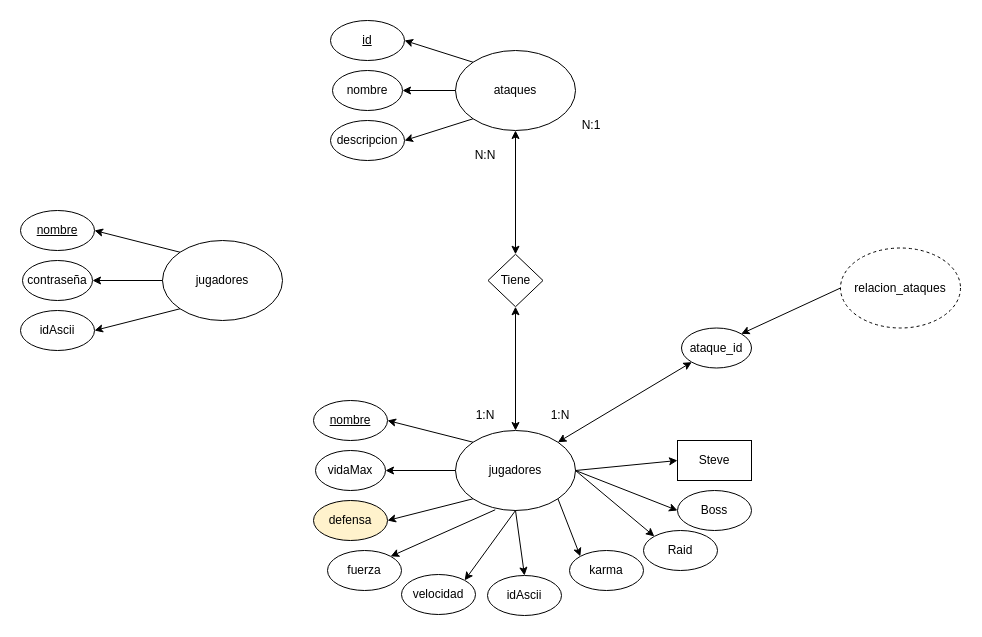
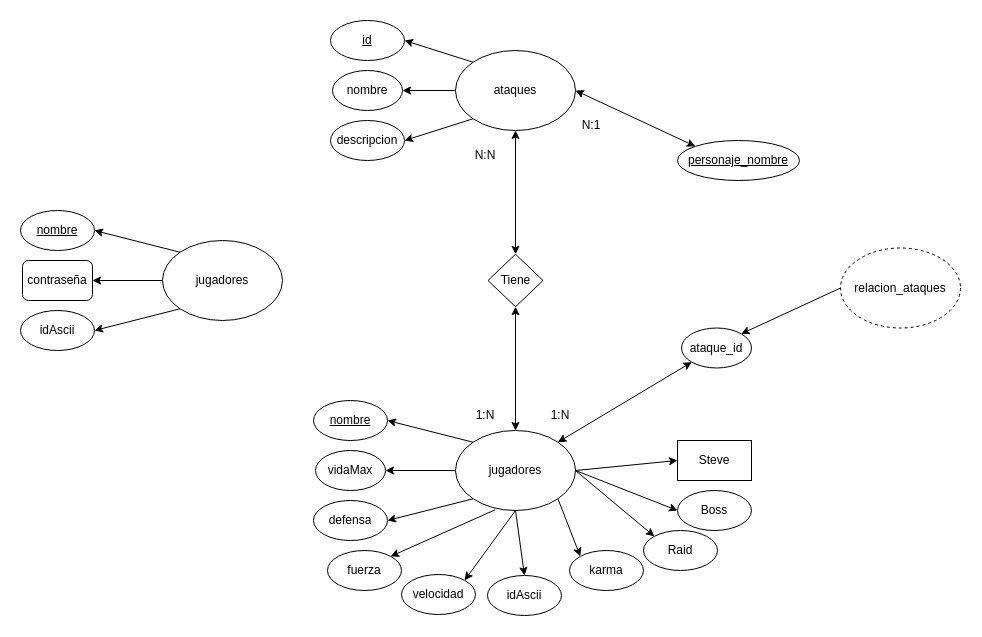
+ <mxCell id="44" value="" style="endArrow=classic;startArrow=classic;html=1;rounded=0;exitX=0;exitY=0;exitDx=0;exitDy=0;entryX=1;entryY=0.5;entryDx=0;entryDy=0;" edge="1" parent="1" source="38" target="9"><mxGeometry width="50" height="50" relative="1" as="geometry"><mxPoint x="580" y="274" as="sourcePoint" /><mxPoint x="580" y="150" as="targetPoint" /></mxGeometry></mxCell>
+ <mxCell id="38" value="&lt;u&gt;personaje_nombre&lt;/u&gt;" style="ellipse;whiteSpace=wrap;html=1;" vertex="1" parent="1"><mxGeometry x="677" y="140" width="122" height="40" as="geometry" /></mxCell>
- <mxCell id="5" value="contraseña" style="ellipse;whiteSpace=wrap;html=1;" parent="1" vertex="1"><mxGeometry x="22" y="260" width="70" height="40" as="geometry" /></mxCell>
+ <mxCell id="5" value="contraseña" style="whiteSpace=wrap;html=1;rounded=1;" parent="1" vertex="1"><mxGeometry x="22" y="260" width="70" height="40" as="geometry" /></mxCell>
- <mxCell id="20" value="defensa" style="ellipse;whiteSpace=wrap;html=1;fillColor=#fff2cc;" vertex="1" parent="1"><mxGeometry x="313" y="500" width="74" height="40" as="geometry" /></mxCell>
+ <mxCell id="20" value="defensa" style="ellipse;whiteSpace=wrap;html=1;" vertex="1" parent="1"><mxGeometry x="313" y="500" width="74" height="40" as="geometry" /></mxCell>
